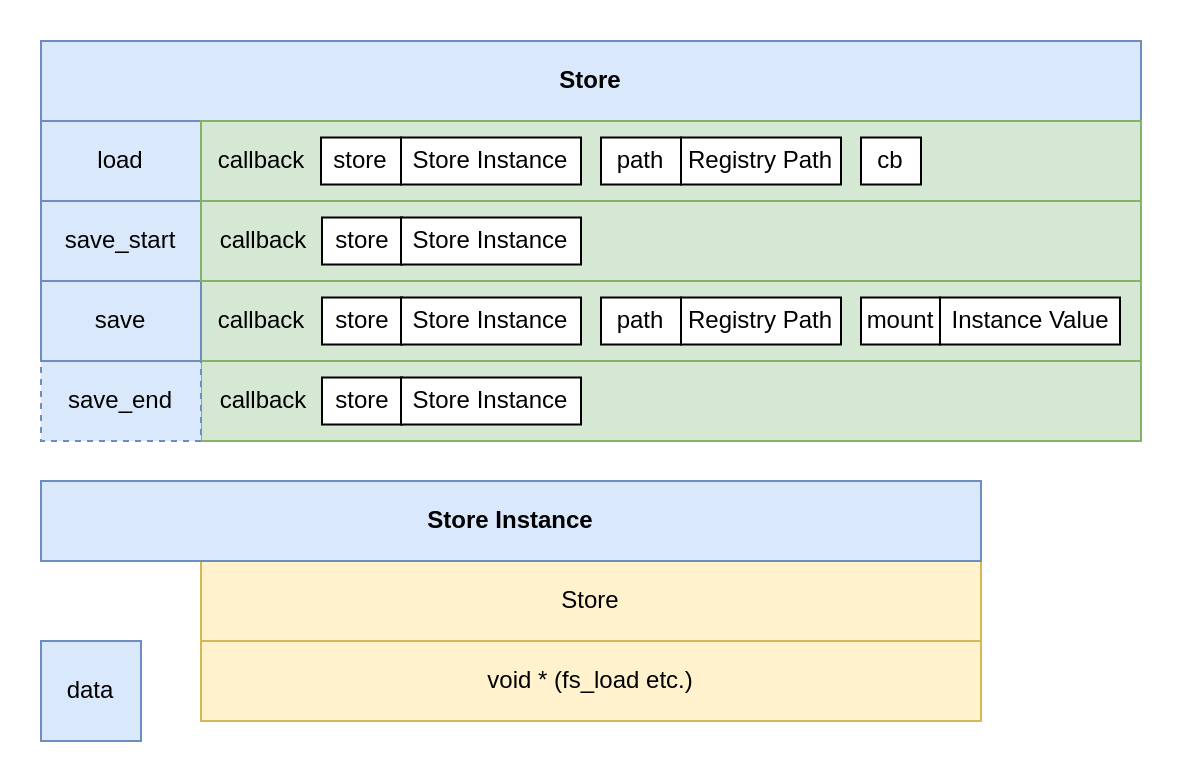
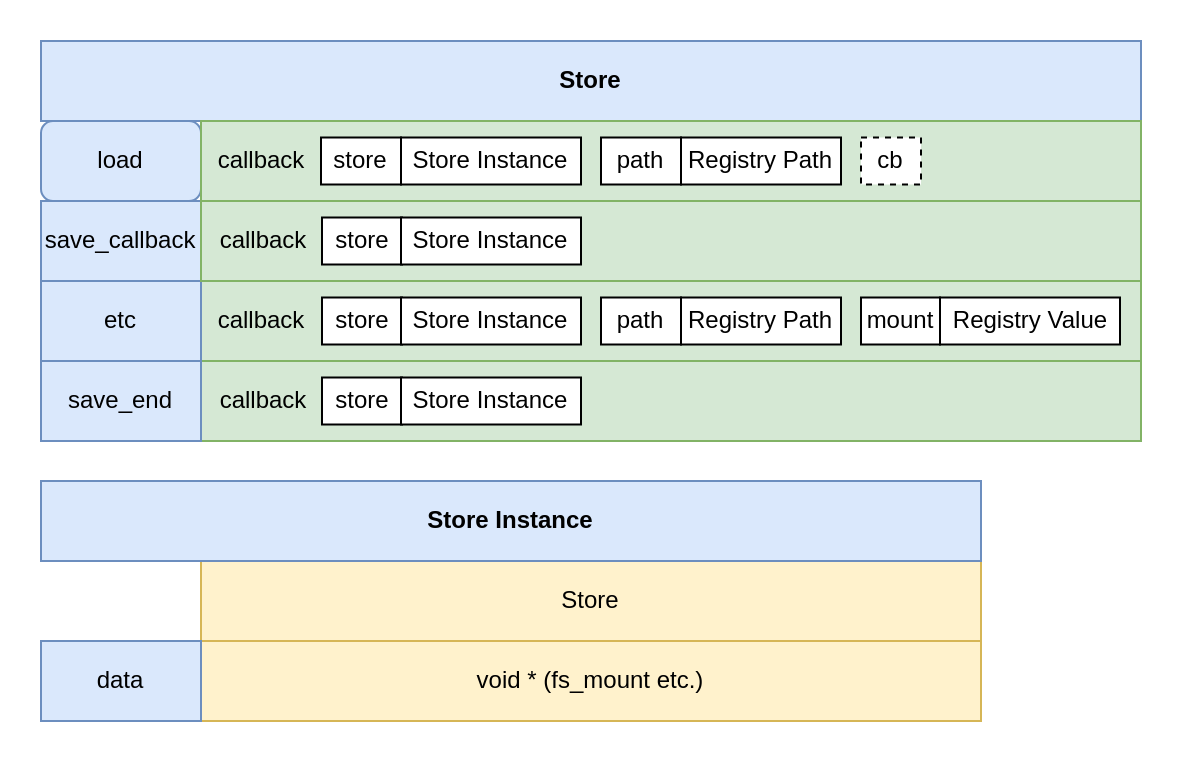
- <mxCell id="6" value="load" style="rounded=0;whiteSpace=wrap;html=1;align=center;fillColor=#dae8fc;strokeColor=#6c8ebf;" parent="1" vertex="1"><mxGeometry x="20" y="60" width="80" height="40" as="geometry" /></mxCell>
+ <mxCell id="6" value="load" style="whiteSpace=wrap;html=1;align=center;fillColor=#dae8fc;strokeColor=#6c8ebf;rounded=1;" parent="1" vertex="1"><mxGeometry x="20" y="60" width="80" height="40" as="geometry" /></mxCell>
- <mxCell id="27" value="cb" style="rounded=0;whiteSpace=wrap;html=1;" parent="1" vertex="1"><mxGeometry x="430" y="68.25" width="30" height="23.5" as="geometry" /></mxCell>
+ <mxCell id="27" value="cb" style="rounded=0;whiteSpace=wrap;html=1;dashed=1;" parent="1" vertex="1"><mxGeometry x="430" y="68.25" width="30" height="23.5" as="geometry" /></mxCell>
- <mxCell id="7" value="save_start" style="rounded=0;whiteSpace=wrap;html=1;fillColor=#dae8fc;strokeColor=#6c8ebf;" parent="1" vertex="1"><mxGeometry x="20" y="100" width="80" height="40" as="geometry" /></mxCell>
+ <mxCell id="7" value="save_callback" style="rounded=0;whiteSpace=wrap;html=1;fillColor=#dae8fc;strokeColor=#6c8ebf;" parent="1" vertex="1"><mxGeometry x="20" y="100" width="80" height="40" as="geometry" /></mxCell>
- <mxCell id="9" value="save" style="rounded=0;whiteSpace=wrap;html=1;fillColor=#dae8fc;strokeColor=#6c8ebf;" parent="1" vertex="1"><mxGeometry x="20" y="140" width="80" height="40" as="geometry" /></mxCell>
+ <mxCell id="9" value="etc" style="rounded=0;whiteSpace=wrap;html=1;fillColor=#dae8fc;strokeColor=#6c8ebf;" parent="1" vertex="1"><mxGeometry x="20" y="140" width="80" height="40" as="geometry" /></mxCell>
- <mxCell id="15" value="Instance Value" style="rounded=0;whiteSpace=wrap;html=1;" parent="1" vertex="1"><mxGeometry x="469.5" y="148.25" width="90" height="23.5" as="geometry" /></mxCell>
+ <mxCell id="15" value="Registry Value" style="rounded=0;whiteSpace=wrap;html=1;" parent="1" vertex="1"><mxGeometry x="469.5" y="148.25" width="90" height="23.5" as="geometry" /></mxCell>
- <mxCell id="8" value="save_end" style="rounded=0;whiteSpace=wrap;html=1;fillColor=#dae8fc;strokeColor=#6c8ebf;dashed=1;" parent="1" vertex="1"><mxGeometry x="20" y="180" width="80" height="40" as="geometry" /></mxCell>
+ <mxCell id="8" value="save_end" style="rounded=0;whiteSpace=wrap;html=1;fillColor=#dae8fc;strokeColor=#6c8ebf;" parent="1" vertex="1"><mxGeometry x="20" y="180" width="80" height="40" as="geometry" /></mxCell>
- <mxCell id="21" value="void * (fs_load etc.)" style="rounded=0;whiteSpace=wrap;html=1;fillColor=#fff2cc;strokeColor=#d6b656;" parent="1" vertex="1"><mxGeometry x="100" y="320" width="390" height="40" as="geometry" /></mxCell>
+ <mxCell id="21" value="void * (fs_mount etc.)" style="rounded=0;whiteSpace=wrap;html=1;fillColor=#fff2cc;strokeColor=#d6b656;" parent="1" vertex="1"><mxGeometry x="100" y="320" width="390" height="40" as="geometry" /></mxCell>
- <mxCell id="22" value="data" style="rounded=0;whiteSpace=wrap;html=1;fillColor=#dae8fc;strokeColor=#6c8ebf;" parent="1" vertex="1"><mxGeometry x="20" y="320" width="50" height="50" as="geometry" /></mxCell>
+ <mxCell id="22" value="data" style="rounded=0;whiteSpace=wrap;html=1;fillColor=#dae8fc;strokeColor=#6c8ebf;" parent="1" vertex="1"><mxGeometry x="20" y="320" width="80" height="40" as="geometry" /></mxCell>
